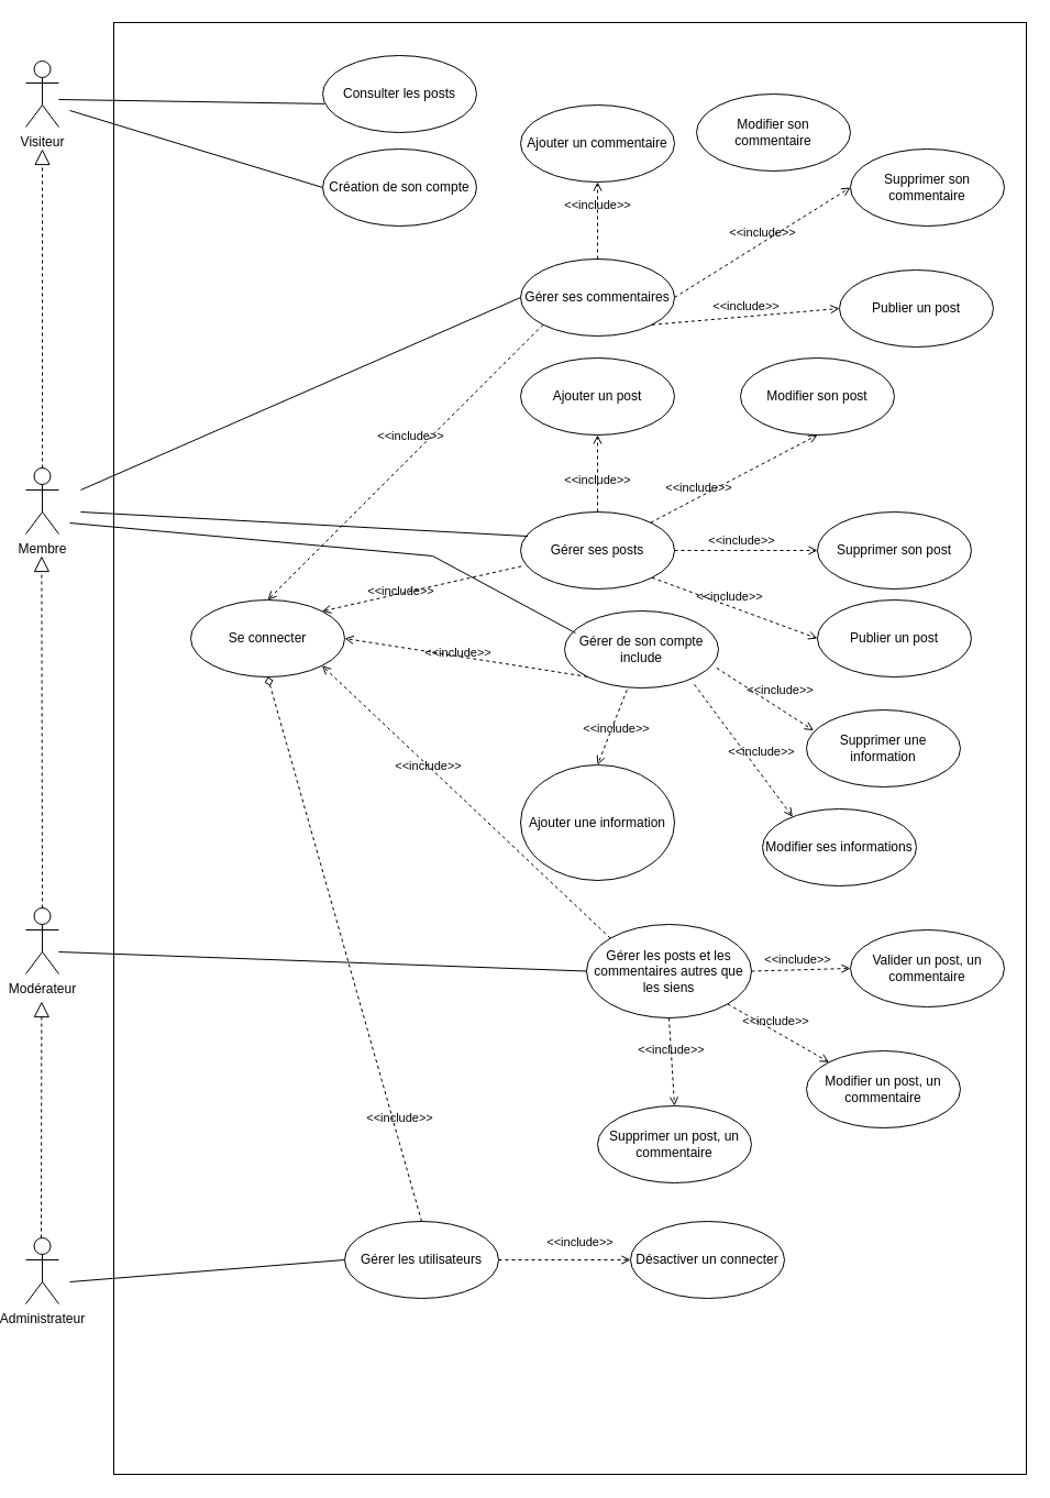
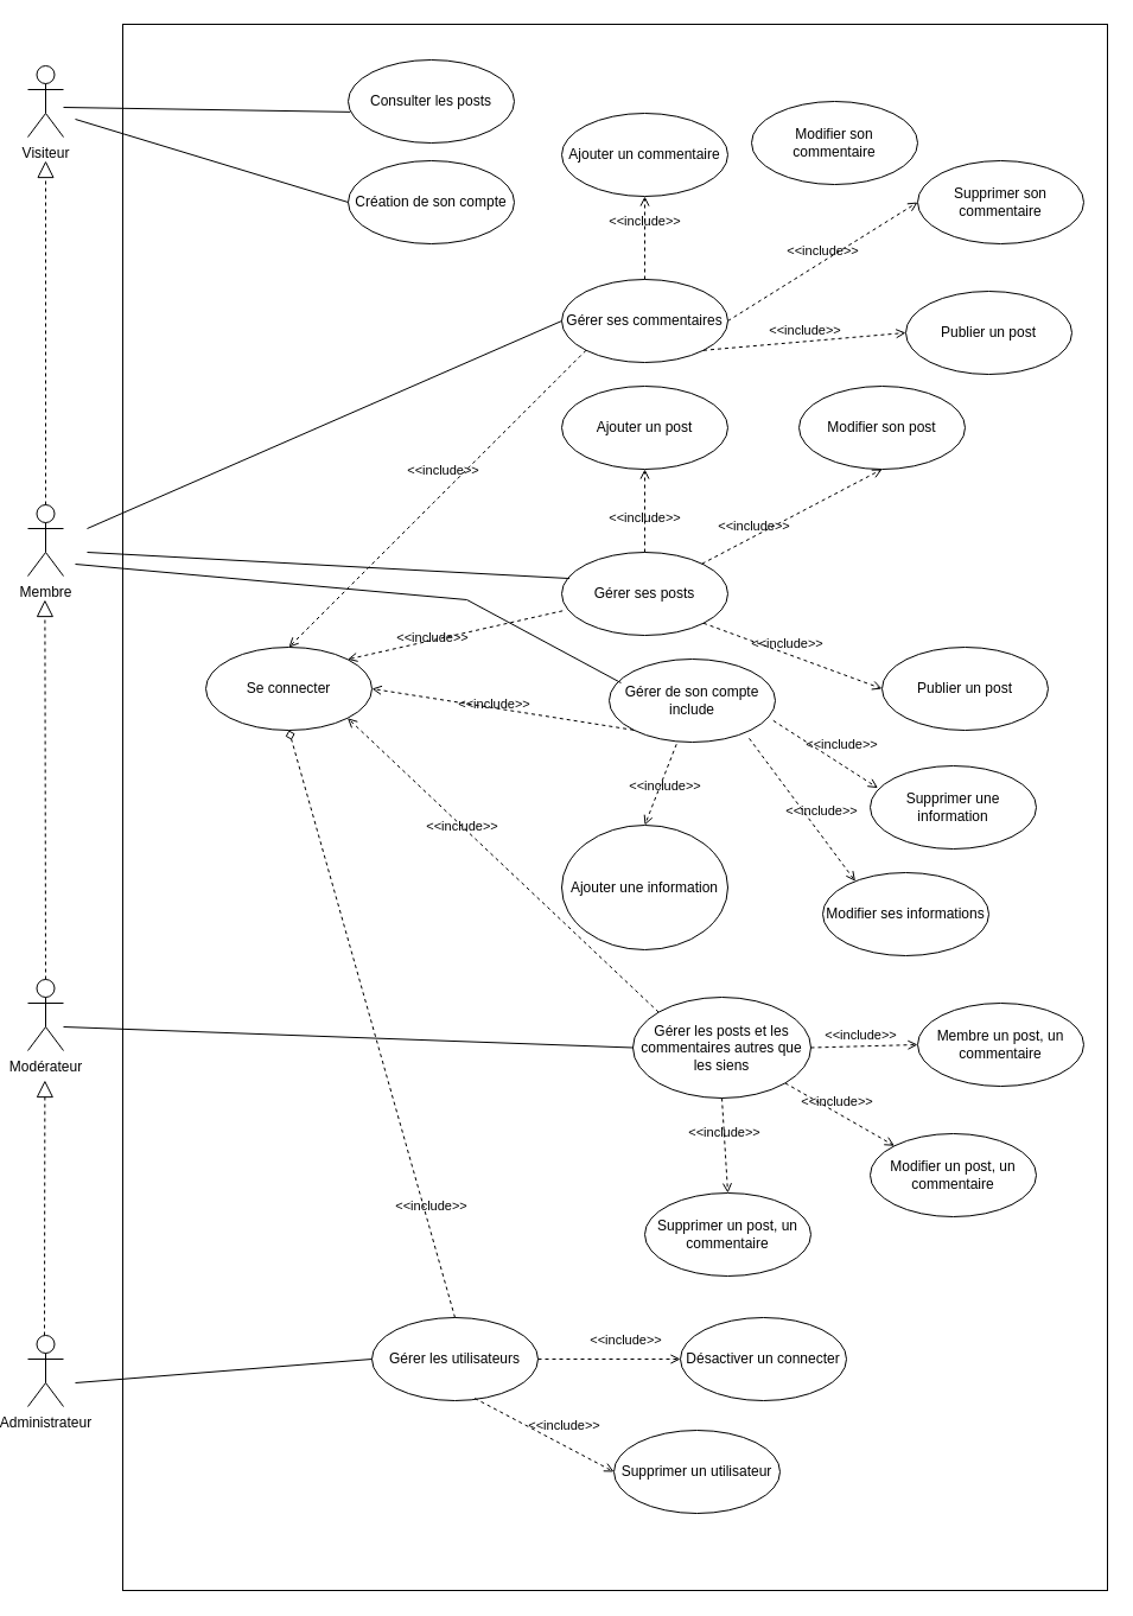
- <mxCell id="14" value="&amp;lt;&amp;lt;include&amp;gt;&amp;gt;" style="html=1;verticalAlign=bottom;labelBackgroundColor=none;endArrow=open;endFill=0;dashed=1;rounded=0;exitX=1;exitY=0.5;exitDx=0;exitDy=0;entryX=0;entryY=0.5;entryDx=0;entryDy=0;" edge="1" parent="1" source="9" target="11"><mxGeometry x="-0.062" width="160" relative="1" as="geometry"><mxPoint x="650" y="555" as="sourcePoint" /><mxPoint x="650" y="485" as="targetPoint" /><mxPoint as="offset" /></mxGeometry></mxCell>
- <mxCell id="11" value="Supprimer son post" style="ellipse;whiteSpace=wrap;html=1;" vertex="1" parent="1"><mxGeometry x="740" y="465" width="140" height="70" as="geometry" /></mxCell>
- <mxCell id="19" value="Valider un post, un commentaire" style="ellipse;whiteSpace=wrap;html=1;" vertex="1" parent="1"><mxGeometry x="770" y="845" width="140" height="70" as="geometry" /></mxCell>
+ <mxCell id="19" value="Membre un post, un commentaire" style="ellipse;whiteSpace=wrap;html=1;" vertex="1" parent="1"><mxGeometry x="770" y="845" width="140" height="70" as="geometry" /></mxCell>
+ <mxCell id="35" value="&amp;lt;&amp;lt;include&amp;gt;&amp;gt;" style="html=1;verticalAlign=bottom;labelBackgroundColor=none;endArrow=open;endFill=0;dashed=1;rounded=0;exitX=0.619;exitY=0.972;exitDx=0;exitDy=0;entryX=0;entryY=0.5;entryDx=0;entryDy=0;exitPerimeter=0;" edge="1" parent="1" source="20" target="22"><mxGeometry x="0.229" y="7" width="160" relative="1" as="geometry"><mxPoint x="394" y="1225" as="sourcePoint" /><mxPoint x="514" y="1225" as="targetPoint" /><mxPoint as="offset" /></mxGeometry></mxCell>
+ <mxCell id="22" value="Supprimer un utilisateur" style="ellipse;whiteSpace=wrap;html=1;" vertex="1" parent="1"><mxGeometry x="514" y="1205" width="140" height="70" as="geometry" /></mxCell>
